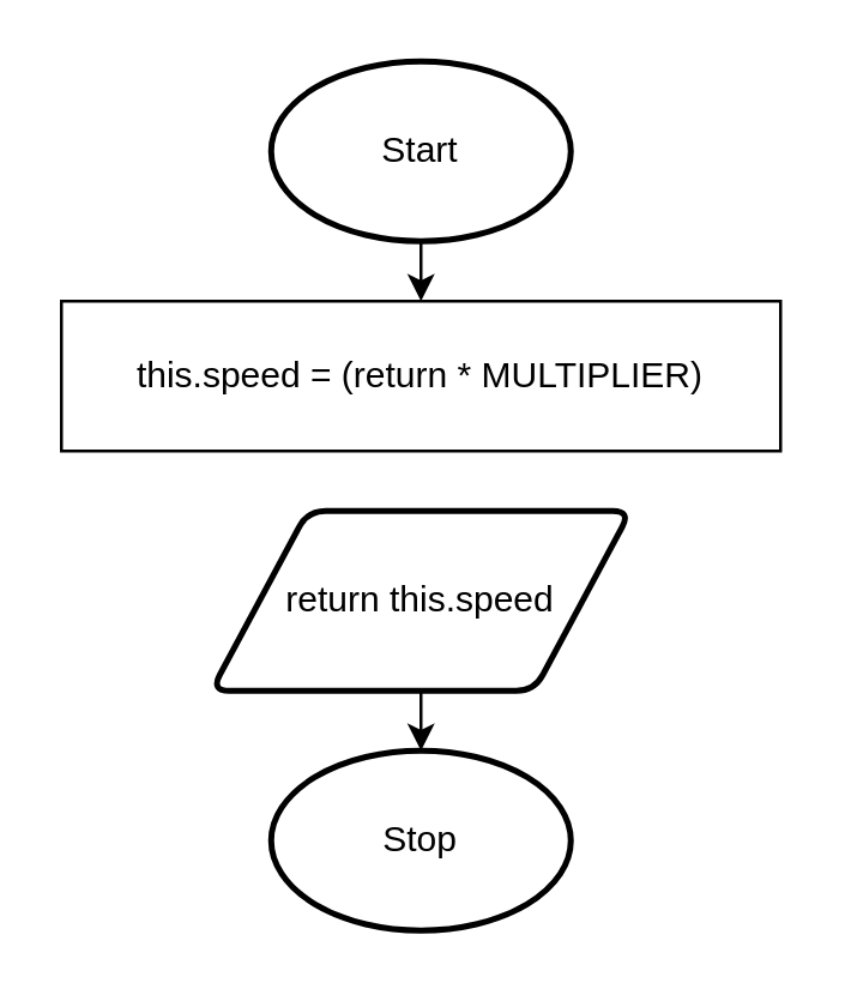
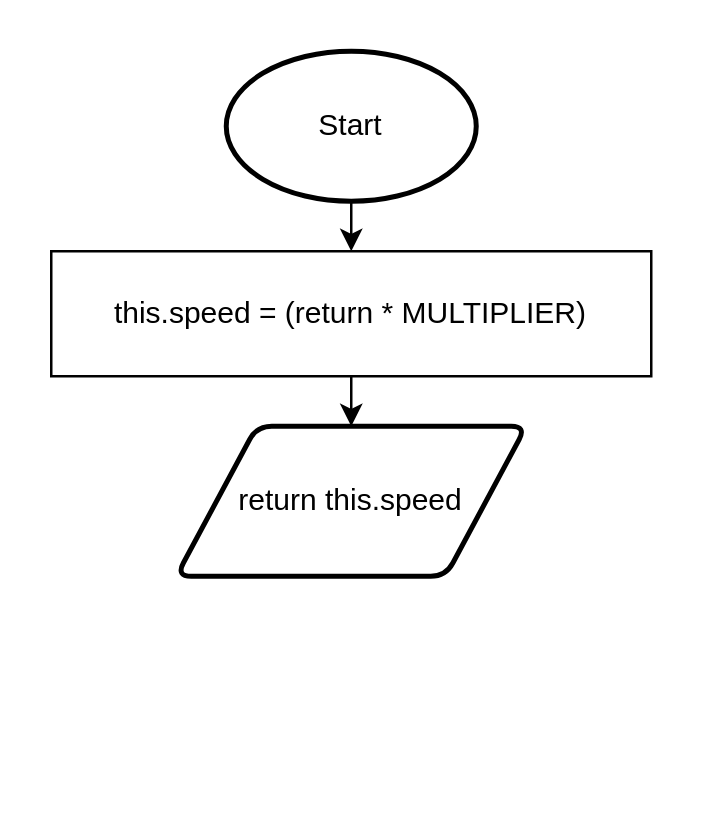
+ <mxCell id="7" style="edgeStyle=none;html=1;exitX=0.5;exitY=1;exitDx=0;exitDy=0;entryX=0.5;entryY=0;entryDx=0;entryDy=0;" edge="1" parent="1" source="8" target="6"><mxGeometry relative="1" as="geometry" /></mxCell>
- <mxCell id="5" style="edgeStyle=none;html=1;exitX=0.5;exitY=1;exitDx=0;exitDy=0;entryX=0.5;entryY=0;entryDx=0;entryDy=0;entryPerimeter=0;" parent="1" source="6" target="4" edge="1"><mxGeometry relative="1" as="geometry" /></mxCell>
- <mxCell id="4" value="Stop" style="strokeWidth=2;html=1;shape=mxgraph.flowchart.start_1;whiteSpace=wrap;" parent="1" vertex="1"><mxGeometry x="90" y="250" width="100" height="60" as="geometry" /></mxCell>
